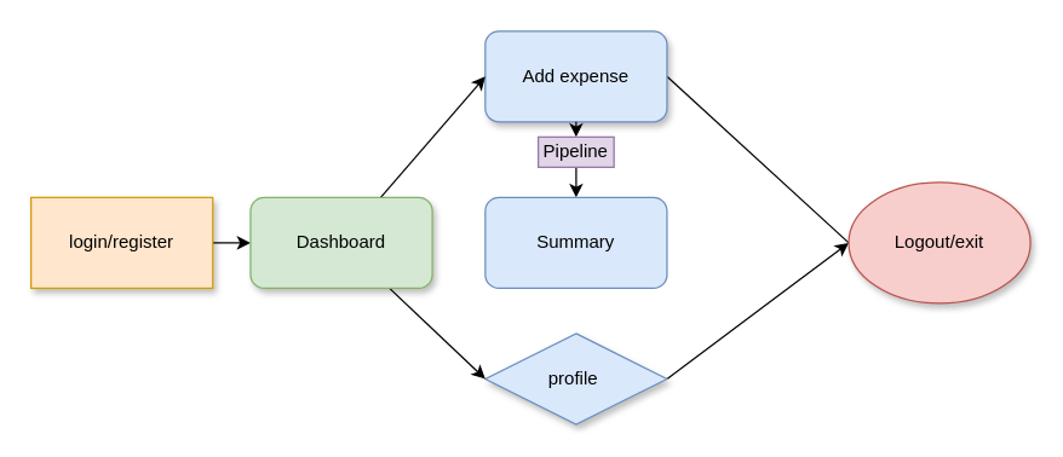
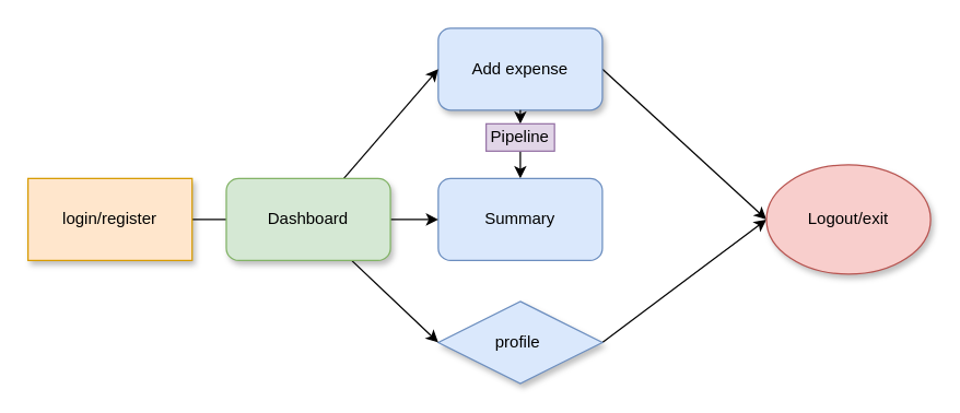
- <mxCell id="5" style="edgeStyle=none;html=1;entryX=0;entryY=0.5;entryDx=0;entryDy=0;exitX=1;exitY=0.5;exitDx=0;exitDy=0;endArrow=none;" parent="1" source="6" target="10" edge="1"><mxGeometry relative="1" as="geometry"><mxPoint x="540" y="130" as="targetPoint" /></mxGeometry></mxCell>
+ <mxCell id="5" style="edgeStyle=none;html=1;entryX=0;entryY=0.5;entryDx=0;entryDy=0;exitX=1;exitY=0.5;exitDx=0;exitDy=0;" parent="1" source="6" target="10" edge="1"><mxGeometry relative="1" as="geometry"><mxPoint x="540" y="130" as="targetPoint" /></mxGeometry></mxCell>
- <mxCell id="2" style="edgeStyle=none;html=1;entryX=0;entryY=0.5;entryDx=0;entryDy=0;exitX=1;exitY=0.5;exitDx=0;exitDy=0;" edge="1" parent="1" source="3" target="14"><mxGeometry relative="1" as="geometry" /></mxCell>
+ <mxCell id="2" style="edgeStyle=none;html=1;entryX=0;entryY=0.5;entryDx=0;entryDy=0;exitX=1;exitY=0.5;exitDx=0;exitDy=0;endArrow=none;" edge="1" parent="1" source="3" target="14"><mxGeometry relative="1" as="geometry" /></mxCell>
+ <mxCell id="11" style="edgeStyle=none;html=1;entryX=0;entryY=0.5;entryDx=0;entryDy=0;exitX=1;exitY=0.5;exitDx=0;exitDy=0;" edge="1" parent="1" source="14" target="9"><mxGeometry relative="1" as="geometry" /></mxCell>
